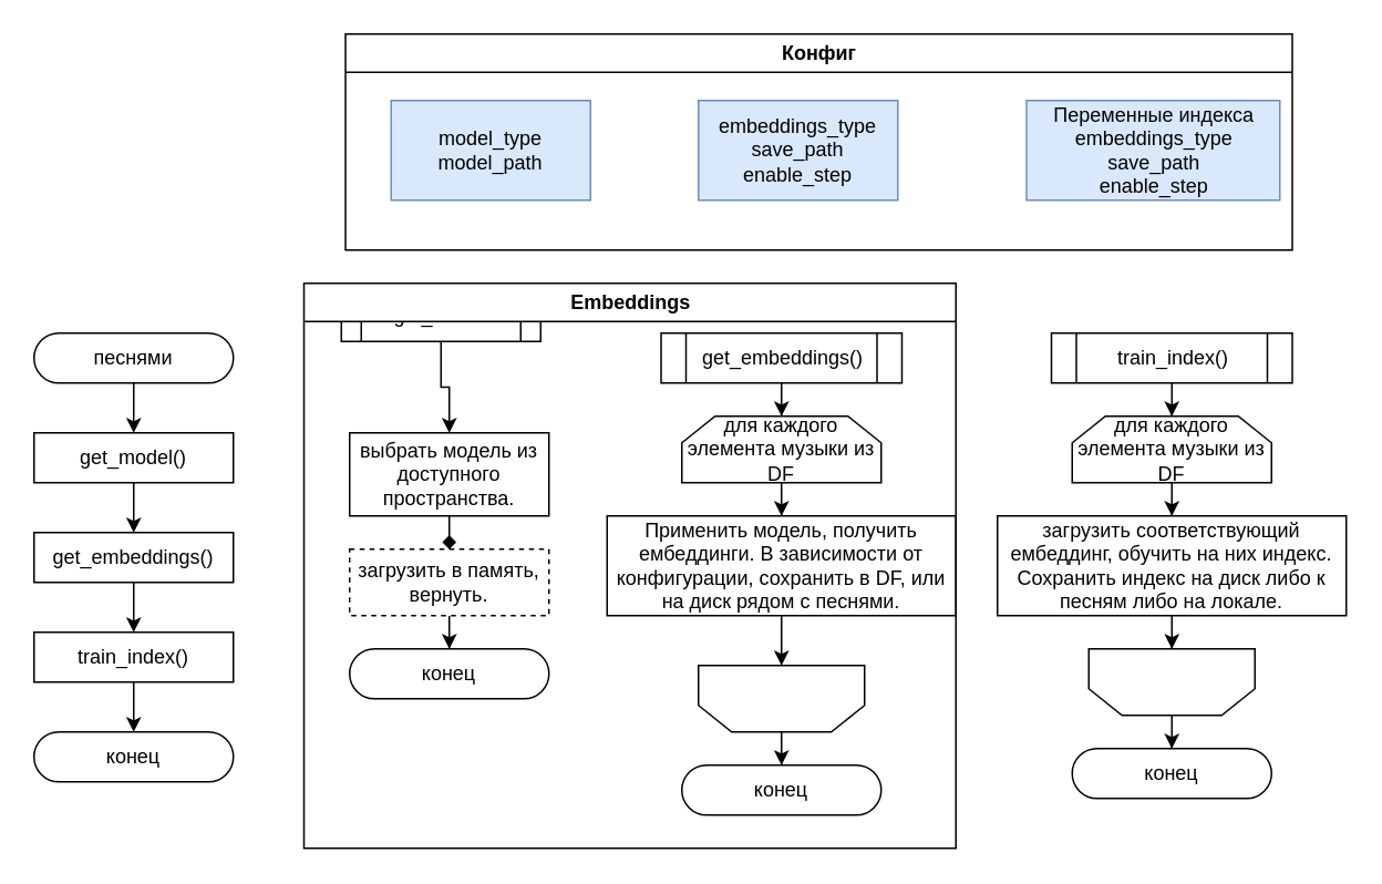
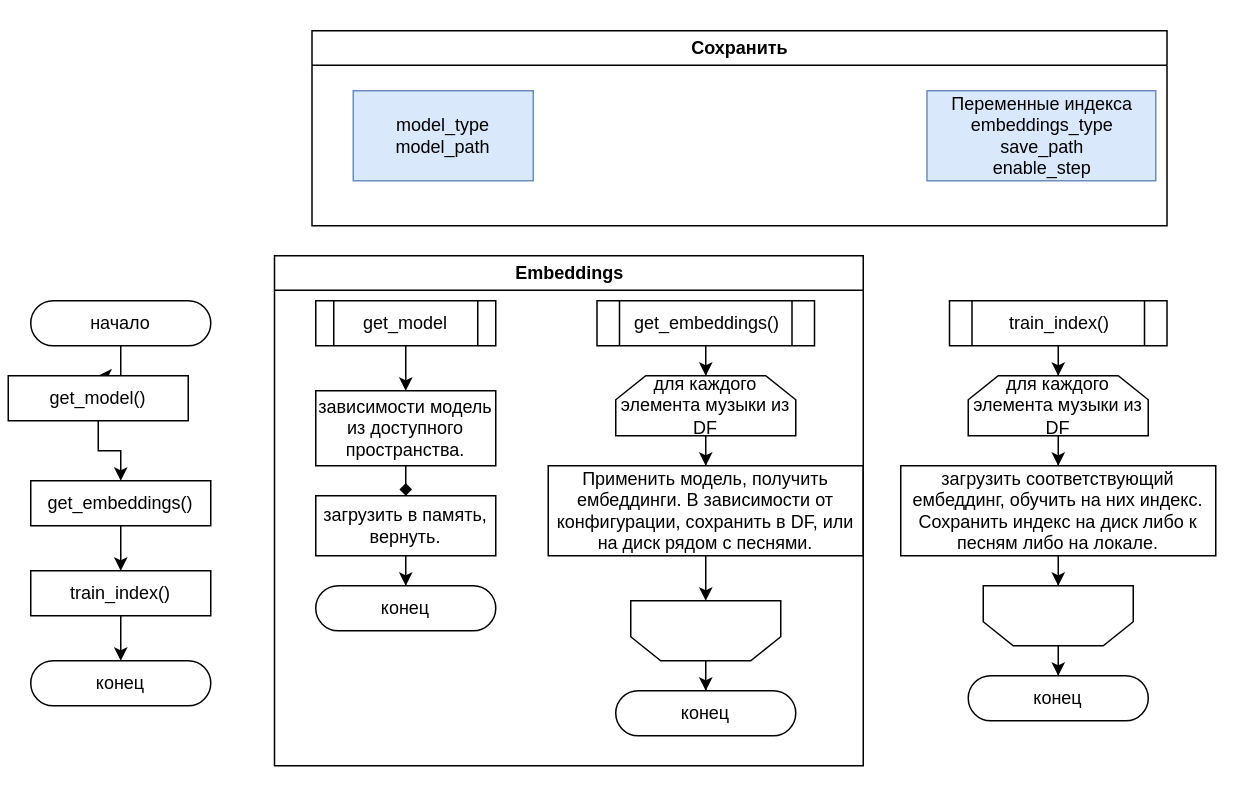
- <mxCell id="36" value="Конфиг" style="swimlane;whiteSpace=wrap;html=1;" vertex="1" parent="1"><mxGeometry x="207.5" y="20" width="570" height="130" as="geometry" /></mxCell>
+ <mxCell id="36" value="Сохранить" style="swimlane;whiteSpace=wrap;html=1;" vertex="1" parent="1"><mxGeometry x="207.5" y="20" width="570" height="130" as="geometry" /></mxCell>
- <mxCell id="38" value="embeddings_type&lt;br&gt;save_path&lt;br&gt;enable_step" style="rounded=0;whiteSpace=wrap;html=1;fillColor=#dae8fc;strokeColor=#6c8ebf;" vertex="1" parent="36"><mxGeometry x="212.5" y="40" width="120" height="60" as="geometry" /></mxCell>
- <mxCell id="12" value="get_model" style="shape=process;whiteSpace=wrap;html=1;backgroundOutline=1;" vertex="1" parent="1"><mxGeometry x="205" y="175" width="120" height="30" as="geometry" /></mxCell>
+ <mxCell id="12" value="get_model" style="shape=process;whiteSpace=wrap;html=1;backgroundOutline=1;" vertex="1" parent="1"><mxGeometry x="210" y="200" width="120" height="30" as="geometry" /></mxCell>
- <mxCell id="3" value="песнями" style="rounded=1;whiteSpace=wrap;html=1;arcSize=50;" vertex="1" parent="1"><mxGeometry x="20" y="200" width="120" height="30" as="geometry" /></mxCell>
+ <mxCell id="3" value="начало" style="rounded=1;whiteSpace=wrap;html=1;arcSize=50;" vertex="1" parent="1"><mxGeometry x="20" y="200" width="120" height="30" as="geometry" /></mxCell>
- <mxCell id="5" value="get_model()" style="rounded=0;whiteSpace=wrap;html=1;" vertex="1" parent="1"><mxGeometry x="20" y="260" width="120" height="30" as="geometry" /></mxCell>
+ <mxCell id="5" value="get_model()" style="rounded=0;whiteSpace=wrap;html=1;" vertex="1" parent="1"><mxGeometry x="5" y="250" width="120" height="30" as="geometry" /></mxCell>
- <mxCell id="14" value="выбрать модель из доступного пространства." style="rounded=0;whiteSpace=wrap;html=1;" vertex="1" parent="1"><mxGeometry x="210" y="260" width="120" height="50" as="geometry" /></mxCell>
+ <mxCell id="14" value="зависимости модель из доступного пространства." style="rounded=0;whiteSpace=wrap;html=1;" vertex="1" parent="1"><mxGeometry x="210" y="260" width="120" height="50" as="geometry" /></mxCell>
- <mxCell id="16" value="загрузить в память, вернуть." style="rounded=0;whiteSpace=wrap;html=1;dashed=1;" vertex="1" parent="1"><mxGeometry x="210" y="330" width="120" height="40" as="geometry" /></mxCell>
+ <mxCell id="16" value="загрузить в память, вернуть." style="rounded=0;whiteSpace=wrap;html=1;" vertex="1" parent="1"><mxGeometry x="210" y="330" width="120" height="40" as="geometry" /></mxCell>
